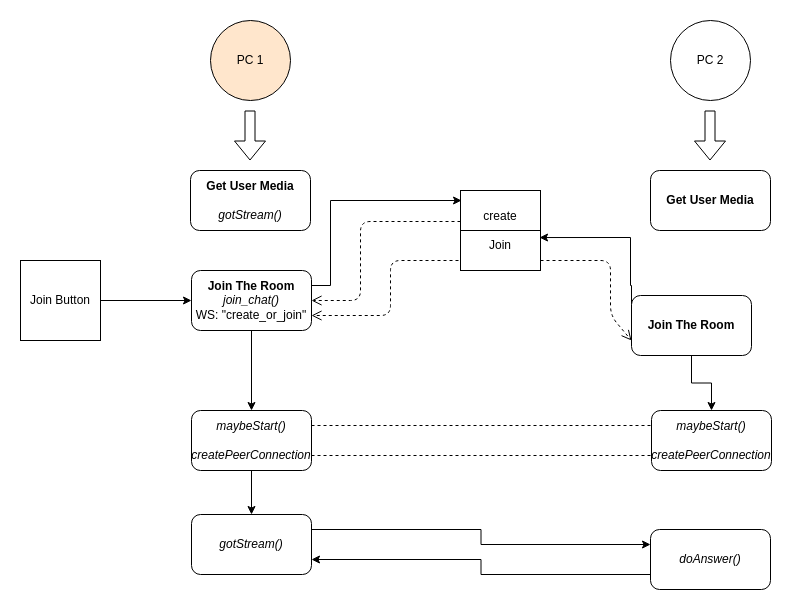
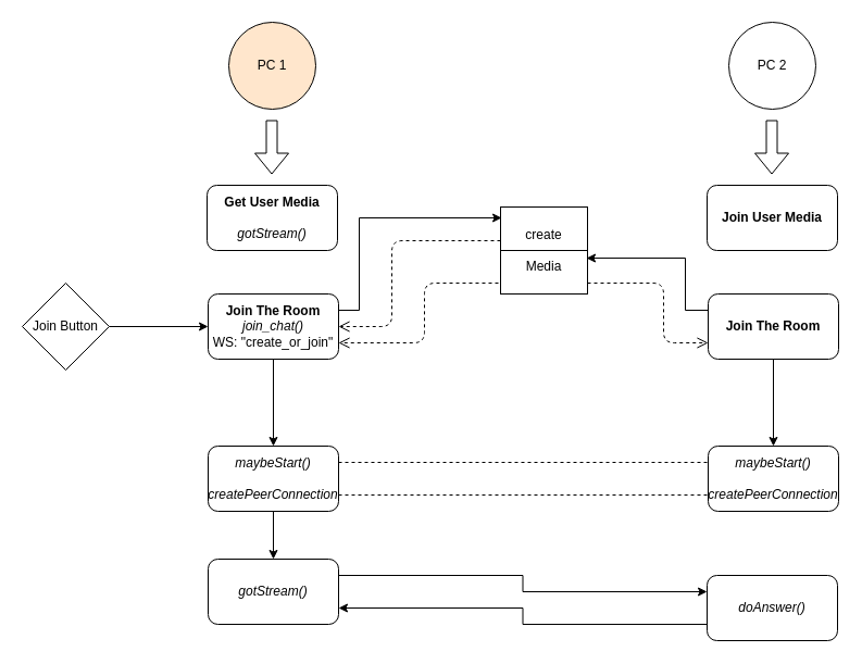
- <mxCell id="12" value="&lt;b&gt;Get User Media&lt;/b&gt;" style="rounded=1;whiteSpace=wrap;html=1;" vertex="1" parent="1"><mxGeometry x="650" y="170" width="120" height="60" as="geometry" /></mxCell>
+ <mxCell id="12" value="&lt;b&gt;Join User Media&lt;/b&gt;" style="rounded=1;whiteSpace=wrap;html=1;" vertex="1" parent="1"><mxGeometry x="650" y="170" width="120" height="60" as="geometry" /></mxCell>
- <mxCell id="16" value="create&lt;br&gt;&lt;br&gt;Join" style="whiteSpace=wrap;html=1;aspect=fixed;" vertex="1" parent="1"><mxGeometry x="460" y="190" width="80" height="80" as="geometry" /></mxCell>
+ <mxCell id="16" value="create&lt;br&gt;&lt;br&gt;Media" style="whiteSpace=wrap;html=1;aspect=fixed;" vertex="1" parent="1"><mxGeometry x="460" y="190" width="80" height="80" as="geometry" /></mxCell>
- <mxCell id="9" value="Join Button" style="whiteSpace=wrap;html=1;rounded=0;" vertex="1" parent="1"><mxGeometry x="20" y="260" width="80" height="80" as="geometry" /></mxCell>
+ <mxCell id="9" value="Join Button" style="rhombus;whiteSpace=wrap;html=1;" vertex="1" parent="1"><mxGeometry x="20" y="260" width="80" height="80" as="geometry" /></mxCell>
- <mxCell id="15" value="&lt;b&gt;Join The Room&lt;/b&gt;" style="rounded=1;whiteSpace=wrap;html=1;" vertex="1" parent="1"><mxGeometry x="631" y="295" width="120" height="60" as="geometry" /></mxCell>
+ <mxCell id="15" value="&lt;b&gt;Join The Room&lt;/b&gt;" style="rounded=1;whiteSpace=wrap;html=1;" vertex="1" parent="1"><mxGeometry x="651" y="270" width="120" height="60" as="geometry" /></mxCell>
